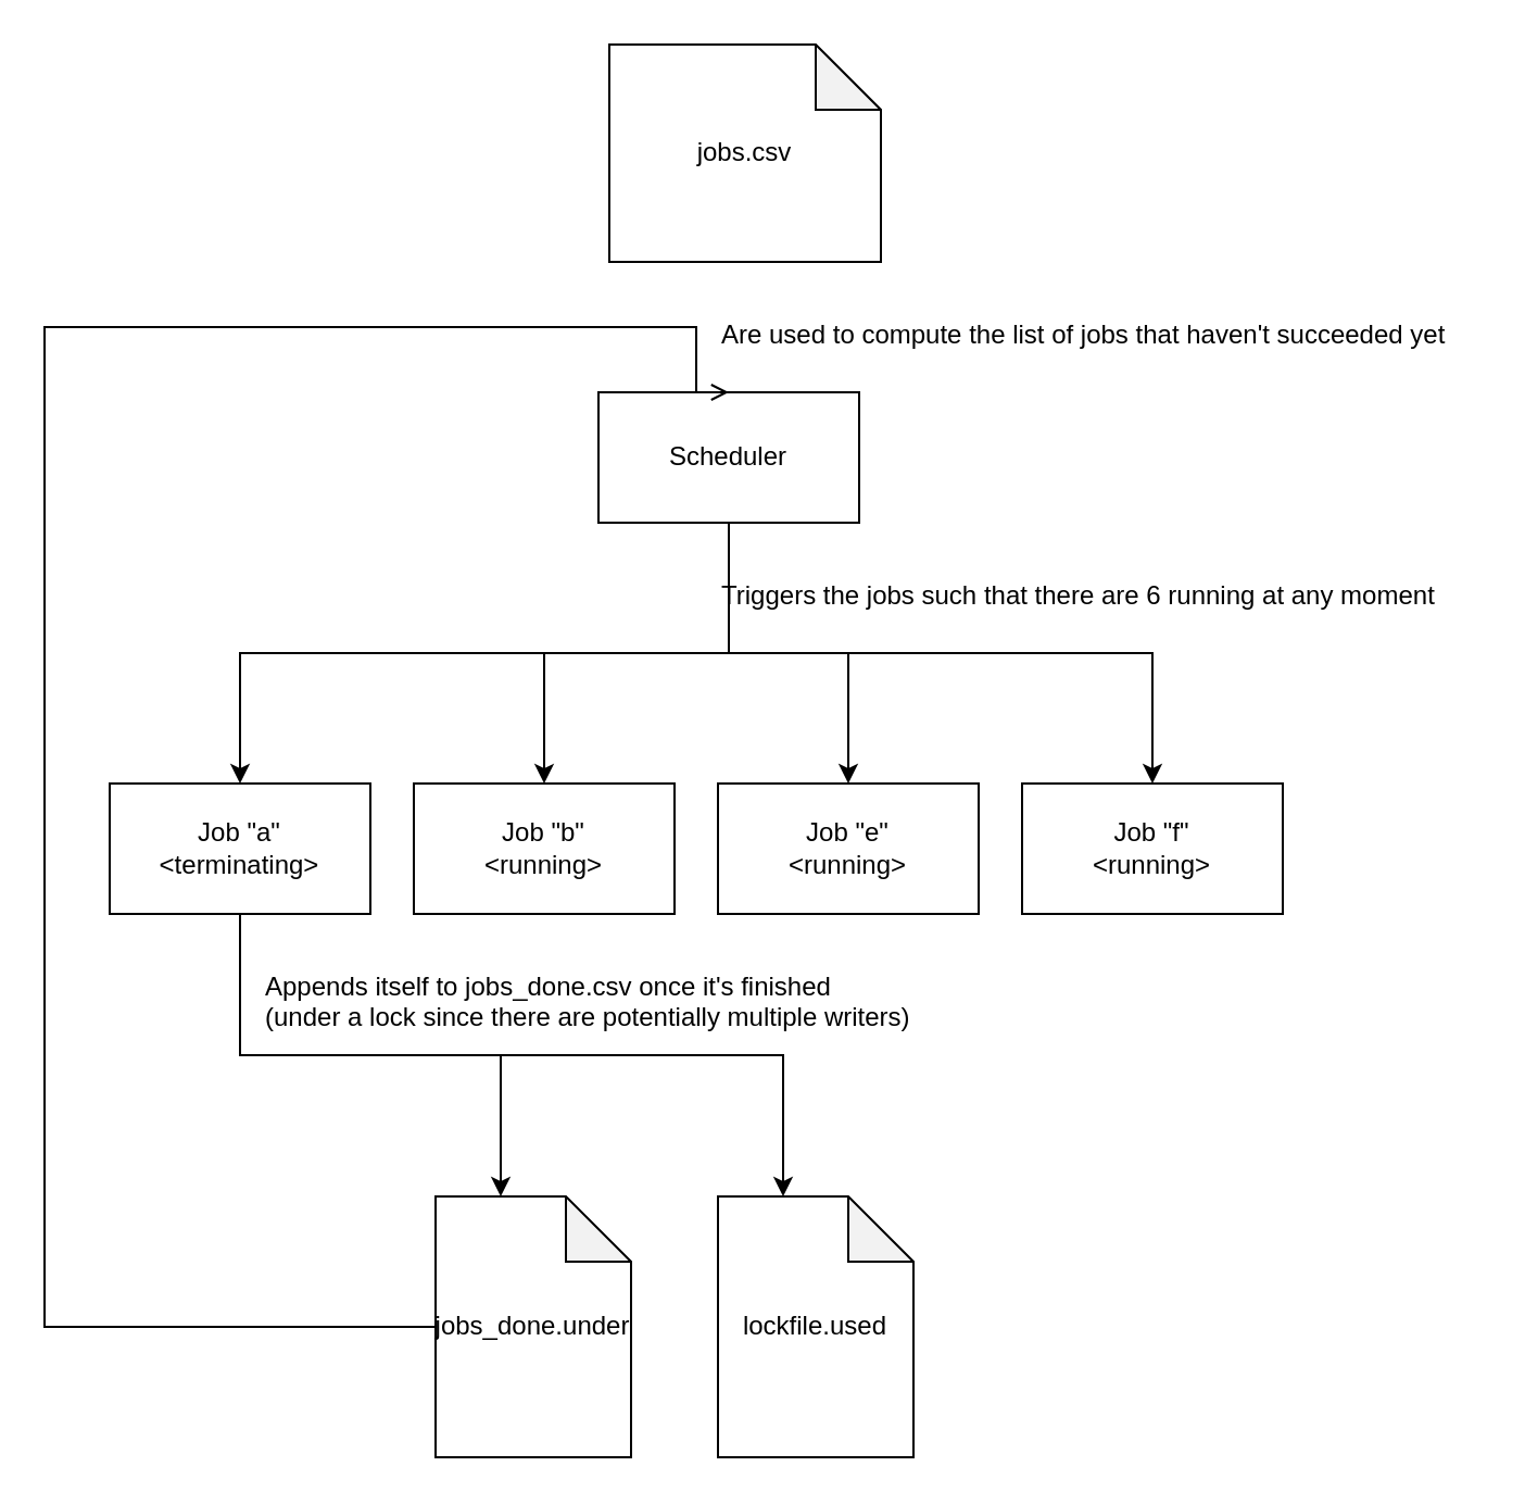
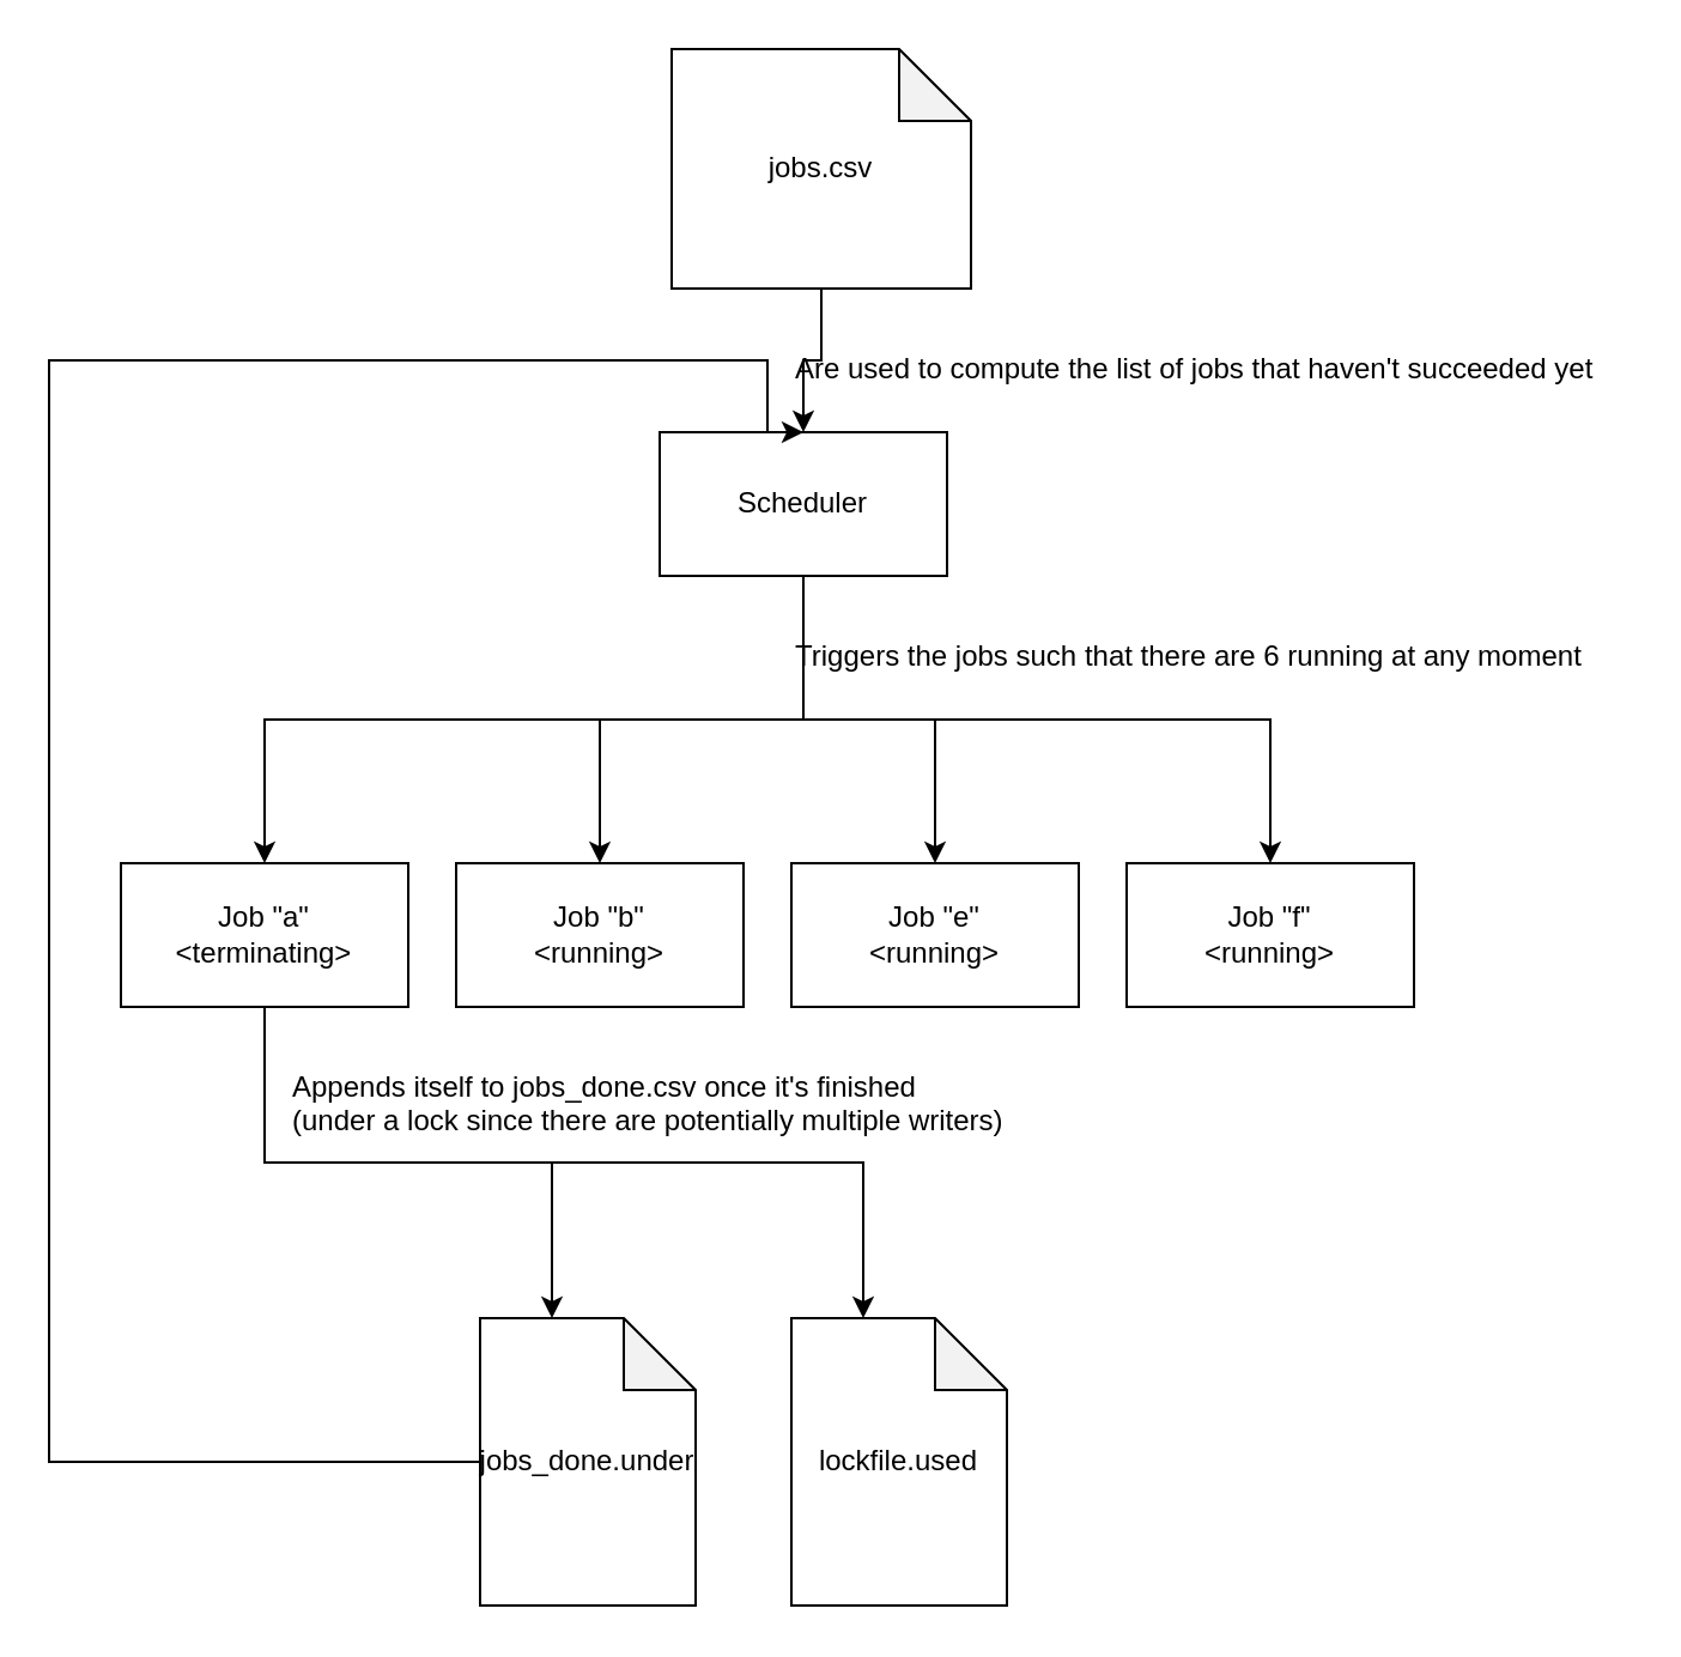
+ <mxCell id="16" style="edgeStyle=orthogonalEdgeStyle;rounded=0;orthogonalLoop=1;jettySize=auto;html=1;exitX=0.5;exitY=1;exitDx=0;exitDy=0;exitPerimeter=0;entryX=0.5;entryY=0;entryDx=0;entryDy=0;" edge="1" parent="1" source="17" target="6"><mxGeometry relative="1" as="geometry" /></mxCell>
- <mxCell id="13" style="edgeStyle=orthogonalEdgeStyle;rounded=0;orthogonalLoop=1;jettySize=auto;html=1;exitX=0;exitY=0.5;exitDx=0;exitDy=0;exitPerimeter=0;entryX=0.5;entryY=0;entryDx=0;entryDy=0;endArrow=open;" edge="1" parent="1" source="14" target="6"><mxGeometry relative="1" as="geometry"><mxPoint x="-10" y="250" as="targetPoint" /><Array as="points"><mxPoint x="20" y="610" /><mxPoint x="20" y="150" /><mxPoint x="320" y="150" /></Array></mxGeometry></mxCell>
+ <mxCell id="13" style="edgeStyle=orthogonalEdgeStyle;rounded=0;orthogonalLoop=1;jettySize=auto;html=1;exitX=0;exitY=0.5;exitDx=0;exitDy=0;exitPerimeter=0;entryX=0.5;entryY=0;entryDx=0;entryDy=0;" edge="1" parent="1" source="14" target="6"><mxGeometry relative="1" as="geometry"><mxPoint x="-10" y="250" as="targetPoint" /><Array as="points"><mxPoint x="20" y="610" /><mxPoint x="20" y="150" /><mxPoint x="320" y="150" /></Array></mxGeometry></mxCell>
